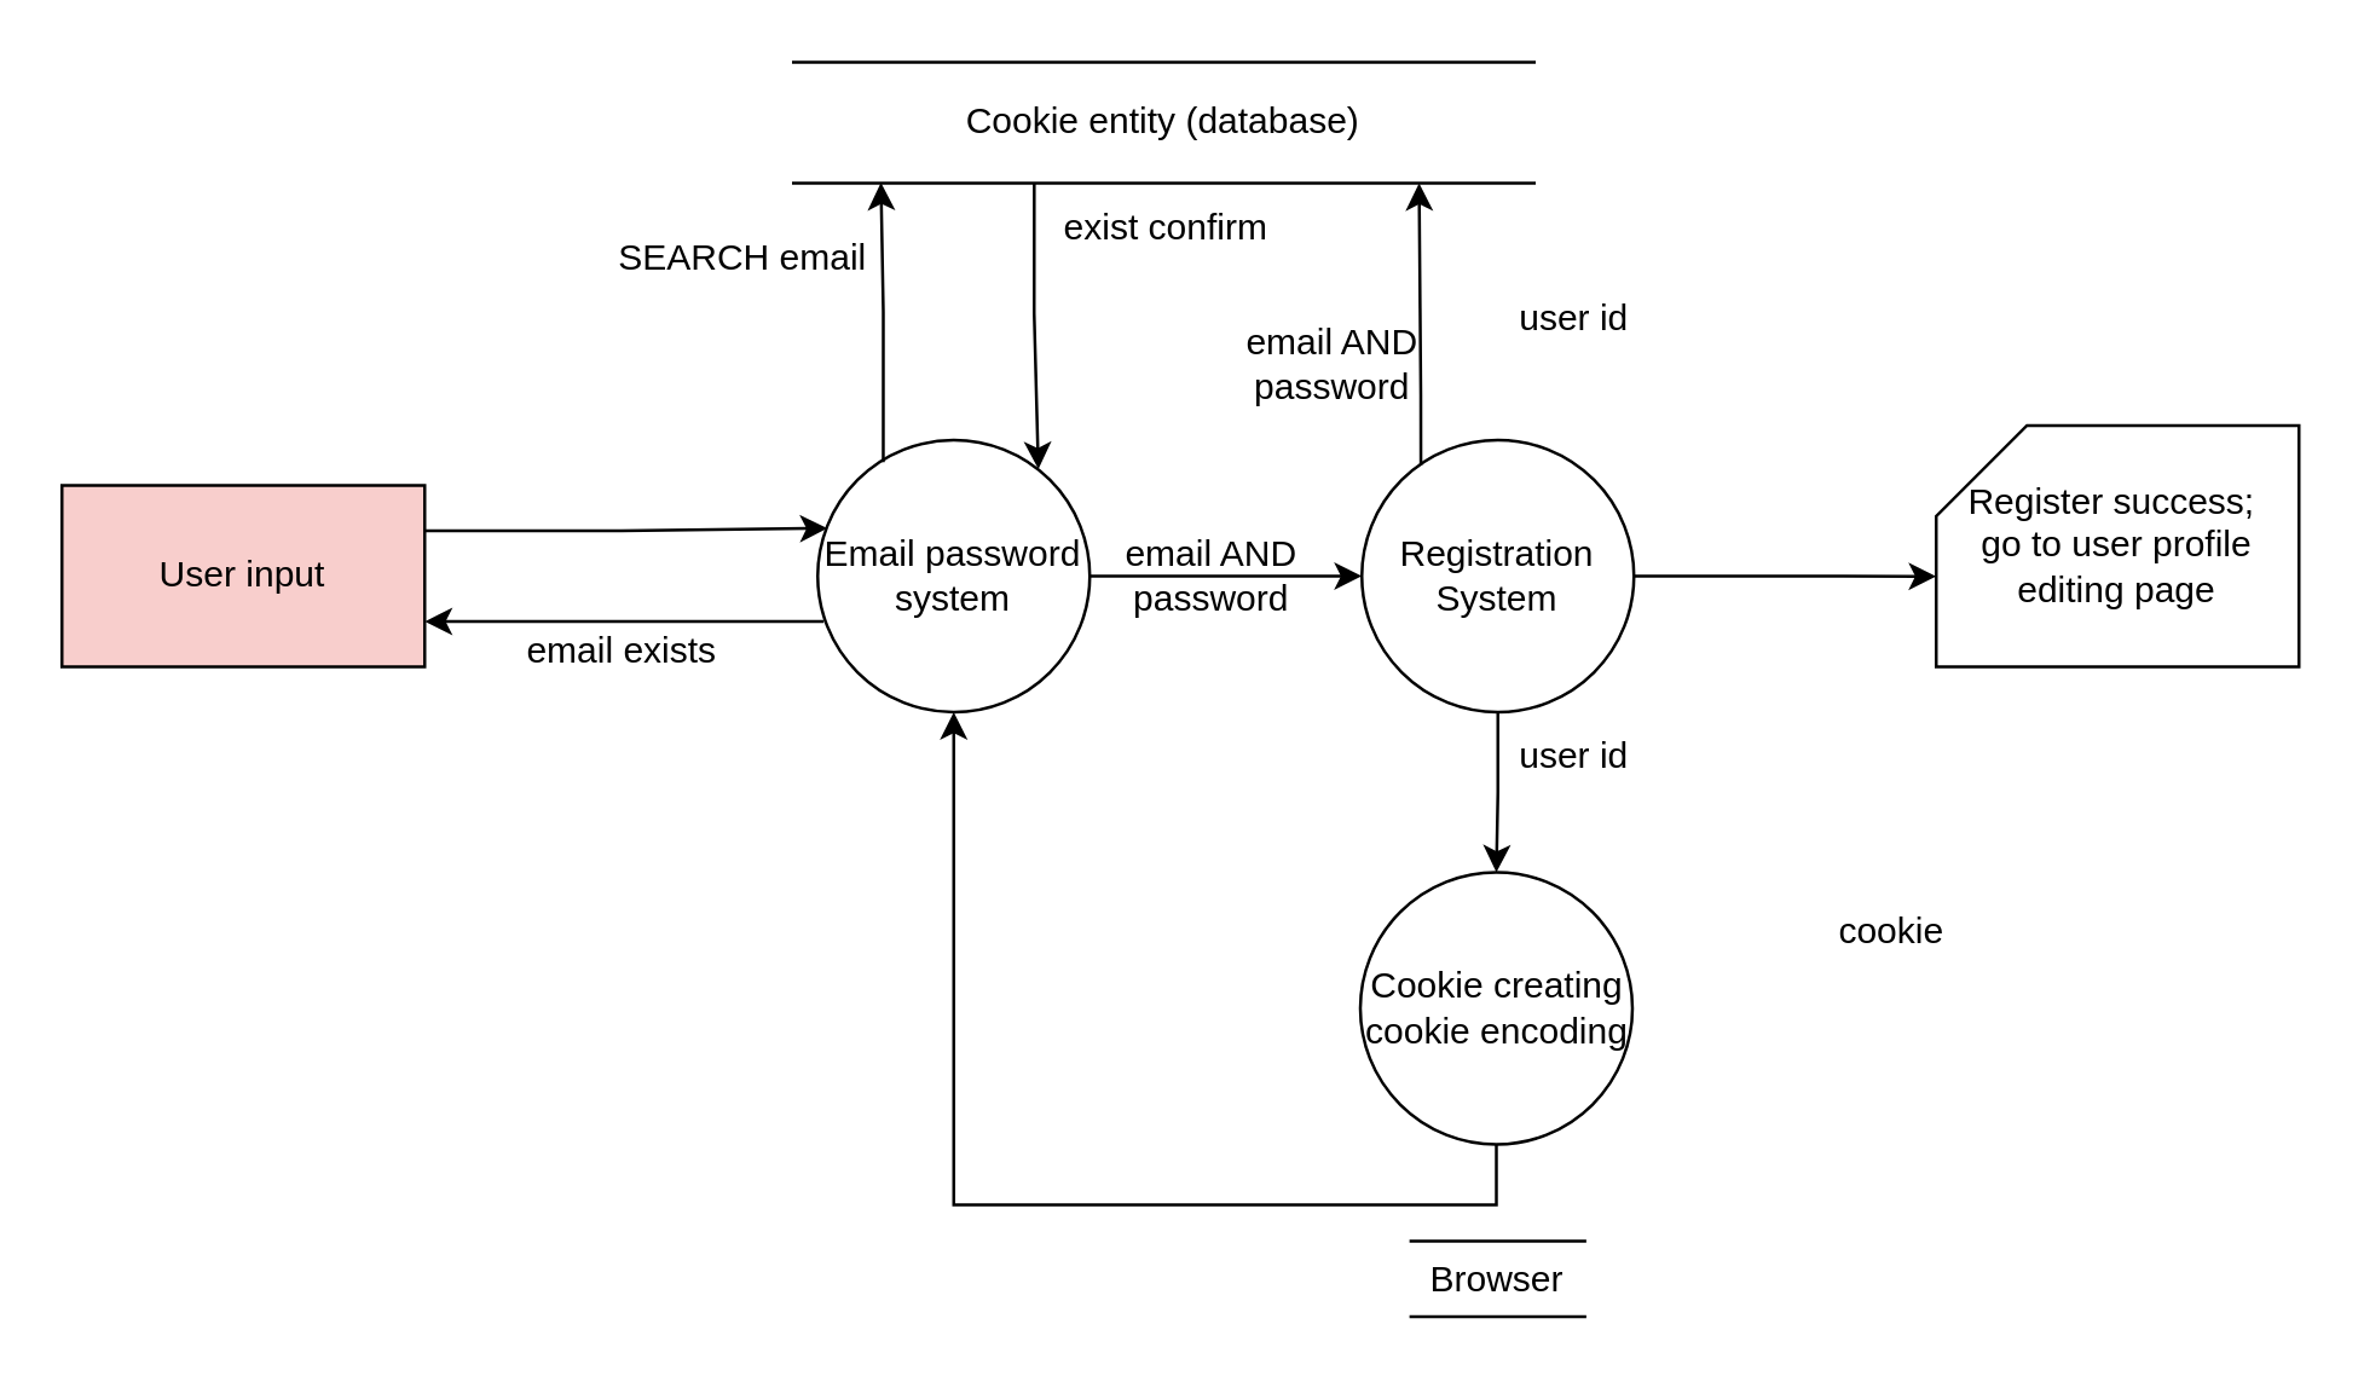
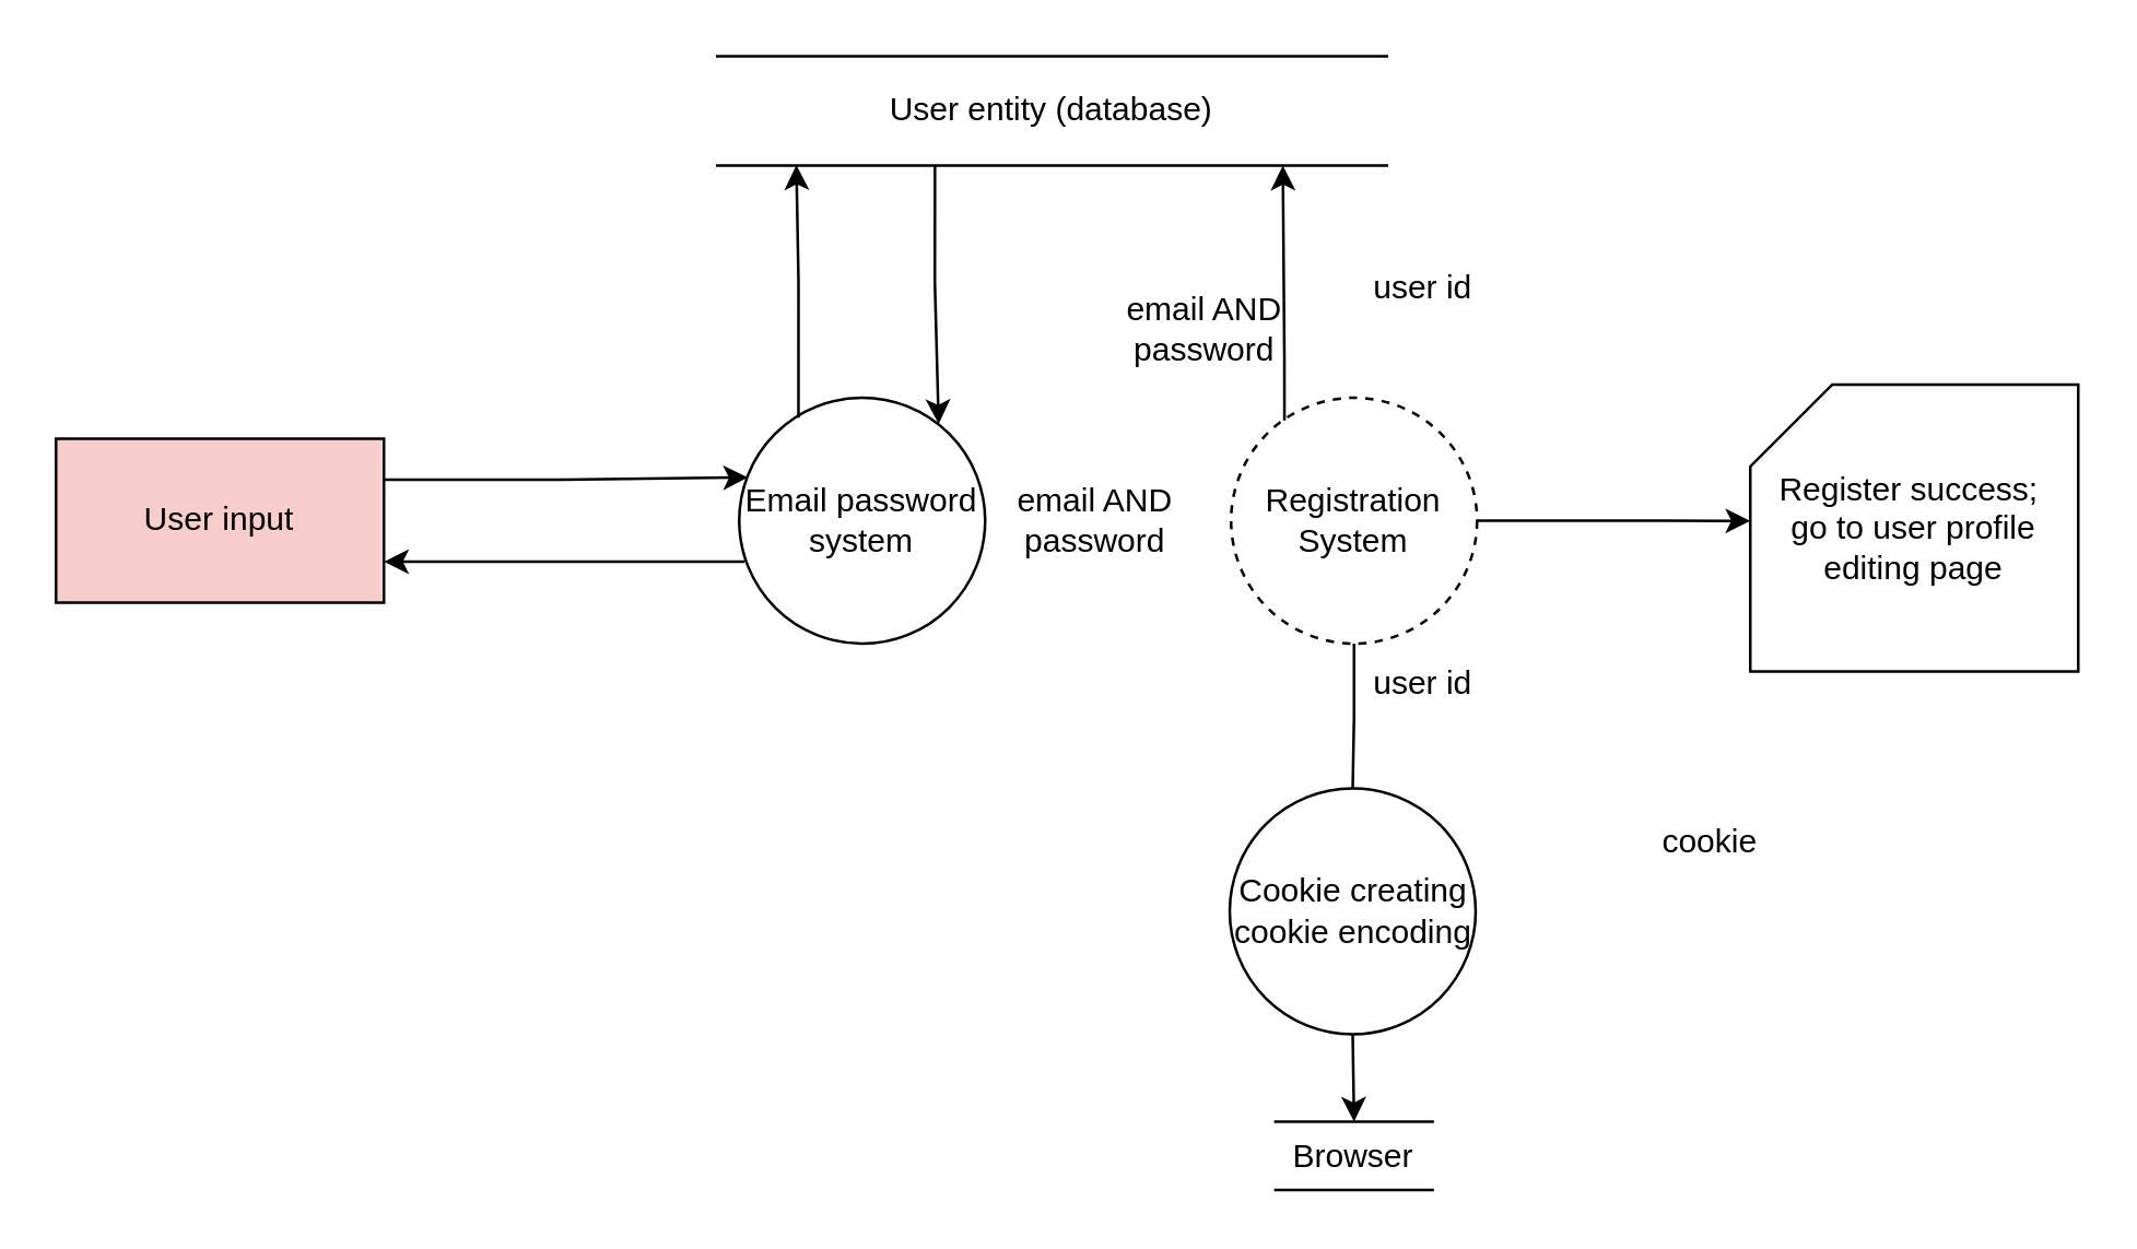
- <mxCell id="10" value="Cookie entity (database)" style="shape=partialRectangle;whiteSpace=wrap;html=1;left=0;right=0;fillColor=none;rounded=0;strokeColor=default;fontFamily=Helvetica;fontSize=12;fontColor=default;" vertex="1" parent="1"><mxGeometry x="262" y="20" width="245" height="40" as="geometry" /></mxCell>
+ <mxCell id="10" value="User entity (database)" style="shape=partialRectangle;whiteSpace=wrap;html=1;left=0;right=0;fillColor=none;rounded=0;strokeColor=default;fontFamily=Helvetica;fontSize=12;fontColor=default;" vertex="1" parent="1"><mxGeometry x="262" y="20" width="245" height="40" as="geometry" /></mxCell>
- <mxCell id="11" value="exist confirm" style="text;html=1;align=center;verticalAlign=middle;resizable=0;points=[];autosize=1;strokeColor=none;fillColor=none;" vertex="1" parent="1"><mxGeometry x="339.5" y="60" width="90" height="30" as="geometry" /></mxCell>
- <mxCell id="12" value="SEARCH email" style="text;html=1;align=center;verticalAlign=middle;resizable=0;points=[];autosize=1;strokeColor=none;fillColor=none;" vertex="1" parent="1"><mxGeometry x="190" y="70" width="110" height="30" as="geometry" /></mxCell>
- <mxCell id="25" value="Register success;&amp;nbsp;&lt;br&gt;go to user profile editing page" style="shape=card;whiteSpace=wrap;html=1;" vertex="1" parent="1"><mxGeometry x="640" y="140.17" width="120" height="79.83" as="geometry" /></mxCell>
+ <mxCell id="25" value="Register success;&amp;nbsp;&lt;br&gt;go to user profile editing page" style="shape=card;whiteSpace=wrap;html=1;" vertex="1" parent="1"><mxGeometry x="640" y="140.17" width="120" height="105" as="geometry" /></mxCell>
- <mxCell id="5" style="edgeStyle=orthogonalEdgeStyle;rounded=0;orthogonalLoop=1;jettySize=auto;html=1;exitX=1;exitY=0.5;exitDx=0;exitDy=0;entryX=0;entryY=0.5;entryDx=0;entryDy=0;" edge="1" parent="1" source="6" target="15"><mxGeometry relative="1" as="geometry"><mxPoint x="440" y="189.833" as="targetPoint" /></mxGeometry></mxCell>
- <mxCell id="15" value="Registration System" style="ellipse;whiteSpace=wrap;html=1;aspect=fixed;rounded=0;strokeColor=default;fontFamily=Helvetica;fontSize=12;fontColor=default;fillColor=none;" vertex="1" parent="1"><mxGeometry x="450" y="145" width="90" height="90" as="geometry" /></mxCell>
+ <mxCell id="15" value="Registration System" style="ellipse;whiteSpace=wrap;html=1;aspect=fixed;rounded=0;strokeColor=default;fontFamily=Helvetica;fontSize=12;fontColor=default;fillColor=none;dashed=1;" vertex="1" parent="1"><mxGeometry x="450" y="145" width="90" height="90" as="geometry" /></mxCell>
- <mxCell id="7" value="email exists" style="text;html=1;align=center;verticalAlign=middle;resizable=0;points=[];autosize=1;strokeColor=none;fillColor=none;" vertex="1" parent="1"><mxGeometry x="160" y="200" width="90" height="30" as="geometry" /></mxCell>
- <mxCell id="13" style="edgeStyle=orthogonalEdgeStyle;rounded=0;orthogonalLoop=1;jettySize=auto;html=1;exitX=0.5;exitY=1;exitDx=0;exitDy=0;entryX=0.5;entryY=0;entryDx=0;entryDy=0;" edge="1" parent="1" source="15" target="21"><mxGeometry relative="1" as="geometry" /></mxCell>
+ <mxCell id="13" style="edgeStyle=orthogonalEdgeStyle;rounded=0;orthogonalLoop=1;jettySize=auto;html=1;exitX=0.5;exitY=1;exitDx=0;exitDy=0;entryX=0.5;entryY=0;entryDx=0;entryDy=0;endArrow=none;" edge="1" parent="1" source="15" target="21"><mxGeometry relative="1" as="geometry" /></mxCell>
- <mxCell id="20" style="edgeStyle=orthogonalEdgeStyle;rounded=0;orthogonalLoop=1;jettySize=auto;html=1;exitX=0.5;exitY=1;exitDx=0;exitDy=0;" edge="1" parent="1" source="21" target="6"><mxGeometry relative="1" as="geometry" /></mxCell>
+ <mxCell id="20" style="edgeStyle=orthogonalEdgeStyle;rounded=0;orthogonalLoop=1;jettySize=auto;html=1;exitX=0.5;exitY=1;exitDx=0;exitDy=0;entryX=0.5;entryY=0;entryDx=0;entryDy=0;" edge="1" parent="1" source="21" target="23"><mxGeometry relative="1" as="geometry" /></mxCell>
